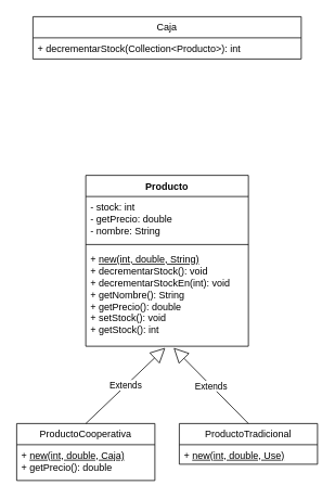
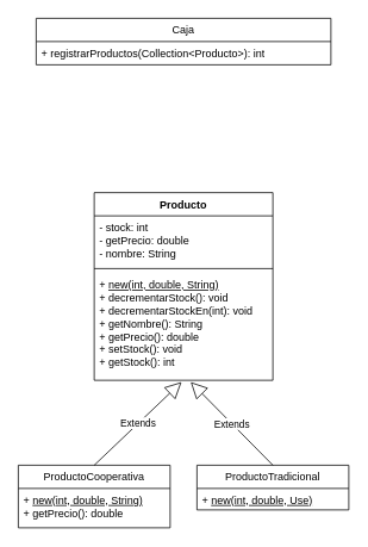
- <mxCell id="3" value="+&amp;nbsp;decrementarStock(Collection&amp;lt;Producto&amp;gt;): int" style="text;strokeColor=none;fillColor=none;align=left;verticalAlign=top;spacingLeft=4;spacingRight=4;overflow=hidden;rotatable=0;points=[[0,0.5],[1,0.5]];portConstraint=eastwest;whiteSpace=wrap;html=1;" vertex="1" parent="2"><mxGeometry y="26" width="330" height="26" as="geometry" /></mxCell>
+ <mxCell id="3" value="+&amp;nbsp;registrarProductos(Collection&amp;lt;Producto&amp;gt;): int" style="text;strokeColor=none;fillColor=none;align=left;verticalAlign=top;spacingLeft=4;spacingRight=4;overflow=hidden;rotatable=0;points=[[0,0.5],[1,0.5]];portConstraint=eastwest;whiteSpace=wrap;html=1;" vertex="1" parent="2"><mxGeometry y="26" width="330" height="26" as="geometry" /></mxCell>
- <mxCell id="9" value="+ &lt;u&gt;new(int, double, Caja)&lt;/u&gt;&lt;br&gt;+ getPrecio(): double" style="text;strokeColor=none;fillColor=none;align=left;verticalAlign=top;spacingLeft=4;spacingRight=4;overflow=hidden;rotatable=0;points=[[0,0.5],[1,0.5]];portConstraint=eastwest;whiteSpace=wrap;html=1;" vertex="1" parent="8"><mxGeometry y="26" width="170" height="44" as="geometry" /></mxCell>
+ <mxCell id="9" value="+ &lt;u&gt;new(int, double, String)&lt;/u&gt;&lt;br&gt;+ getPrecio(): double" style="text;strokeColor=none;fillColor=none;align=left;verticalAlign=top;spacingLeft=4;spacingRight=4;overflow=hidden;rotatable=0;points=[[0,0.5],[1,0.5]];portConstraint=eastwest;whiteSpace=wrap;html=1;" vertex="1" parent="8"><mxGeometry y="26" width="170" height="44" as="geometry" /></mxCell>
